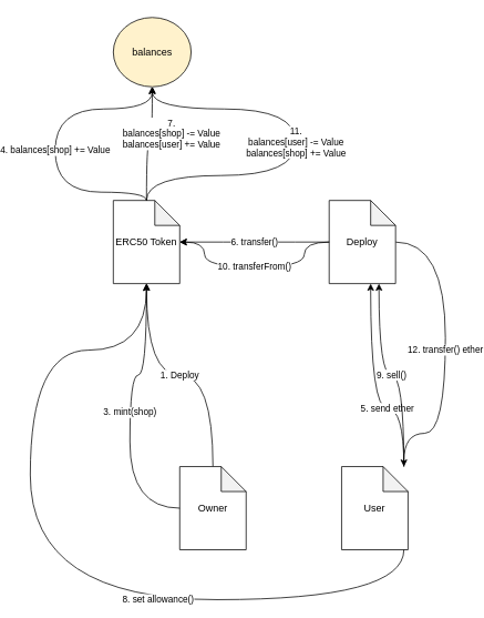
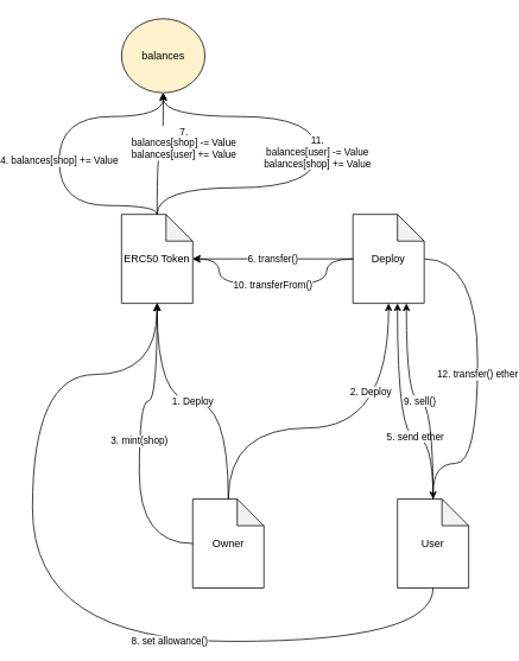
+ <mxCell id="8" value="2. Deploy" style="rounded=0;orthogonalLoop=1;jettySize=auto;html=1;edgeStyle=orthogonalEdgeStyle;curved=1;" parent="1" source="4" target="6" edge="1"><mxGeometry x="0.2" y="40" relative="1" as="geometry"><mxPoint x="250" y="570" as="sourcePoint" /><mxPoint x="170" y="350" as="targetPoint" /><Array as="points"><mxPoint x="240" y="480" /><mxPoint x="420" y="480" /></Array><mxPoint as="offset" /></mxGeometry></mxCell>
- <mxCell id="7" value="User" style="shape=note;whiteSpace=wrap;html=1;backgroundOutline=1;darkOpacity=0.05;" parent="1" vertex="1"><mxGeometry x="395" y="560" width="80" height="100" as="geometry" /></mxCell>
+ <mxCell id="7" value="User" style="shape=note;whiteSpace=wrap;html=1;backgroundOutline=1;darkOpacity=0.05;" parent="1" vertex="1"><mxGeometry x="430" y="560" width="80" height="100" as="geometry" /></mxCell>
